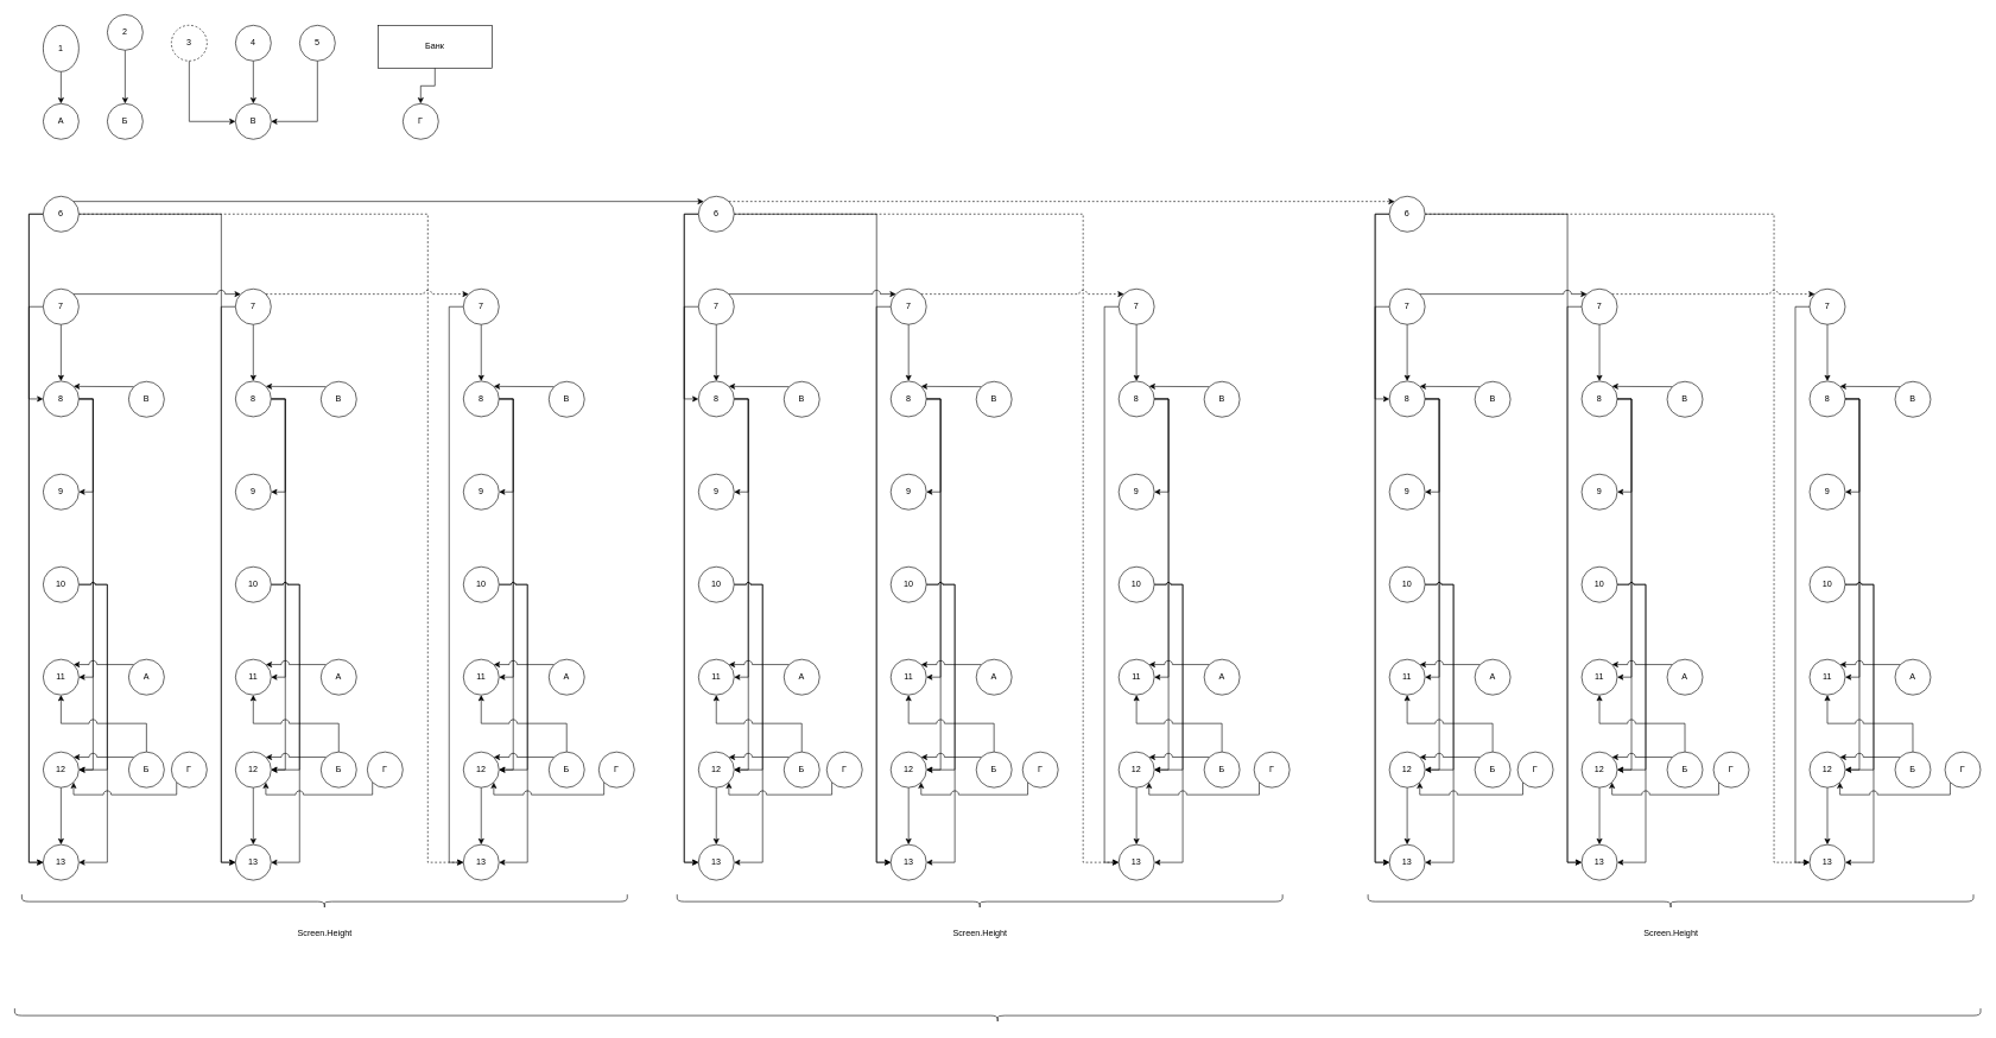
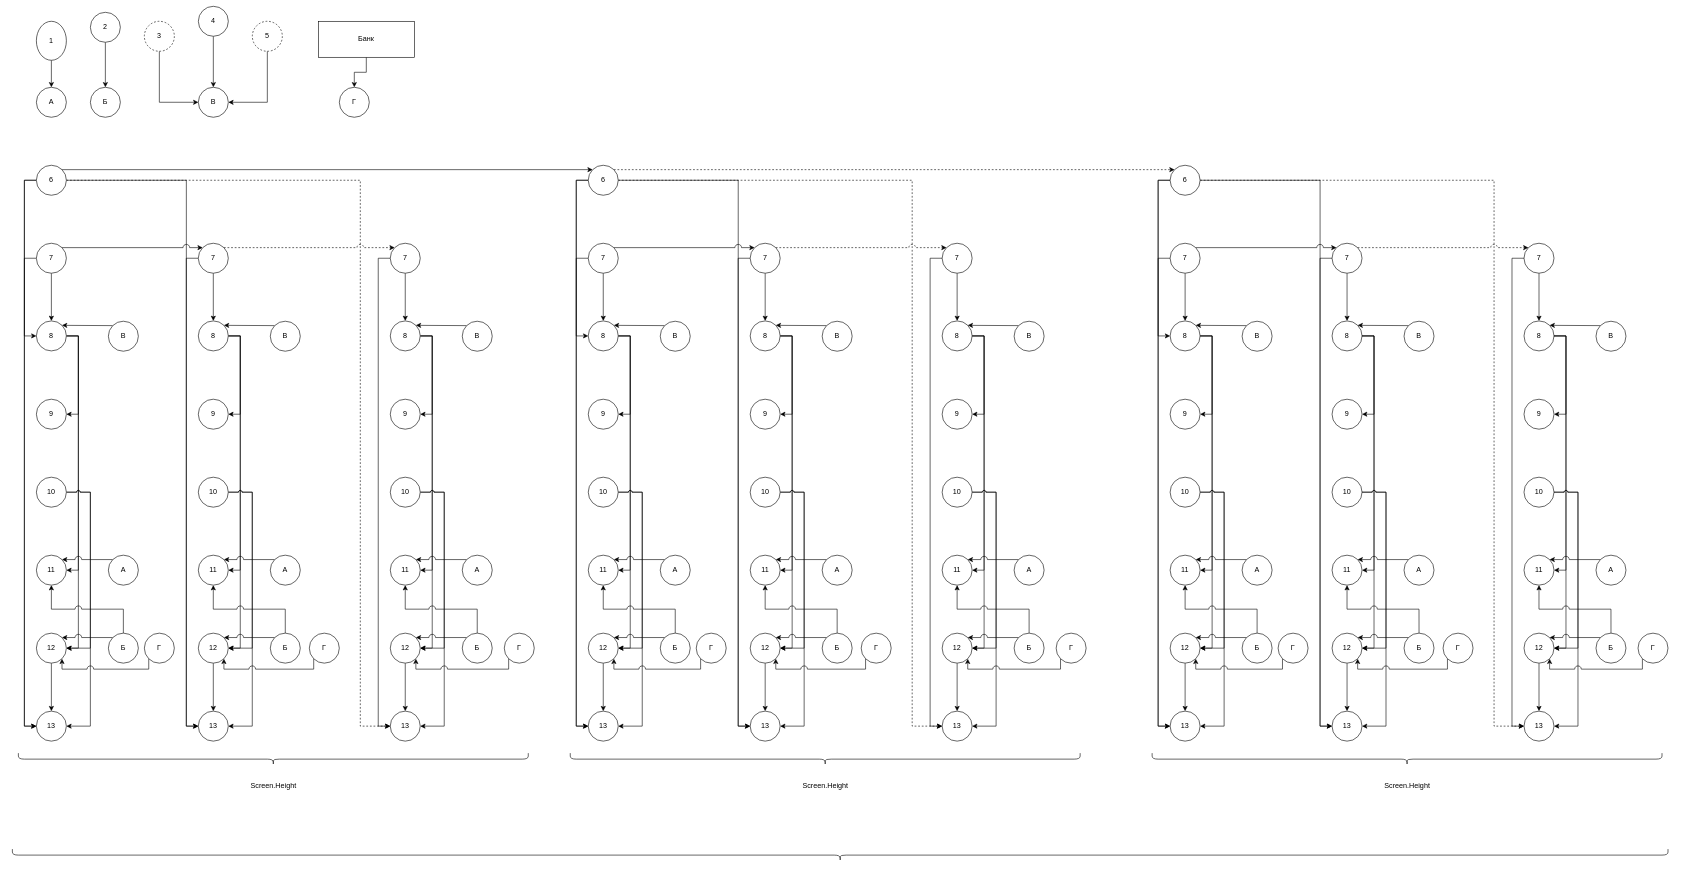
- <mxCell id="5" value="4" style="ellipse;whiteSpace=wrap;html=1;aspect=fixed;" vertex="1" parent="1"><mxGeometry x="330" y="35" width="50" height="50" as="geometry" /></mxCell>
+ <mxCell id="5" value="4" style="ellipse;whiteSpace=wrap;html=1;aspect=fixed;" vertex="1" parent="1"><mxGeometry x="330" y="10" width="50" height="50" as="geometry" /></mxCell>
- <mxCell id="7" value="5" style="ellipse;whiteSpace=wrap;html=1;aspect=fixed;" vertex="1" parent="1"><mxGeometry x="420" y="35" width="50" height="50" as="geometry" /></mxCell>
+ <mxCell id="7" value="5" style="ellipse;whiteSpace=wrap;html=1;aspect=fixed;dashed=1;" vertex="1" parent="1"><mxGeometry x="420" y="35" width="50" height="50" as="geometry" /></mxCell>
